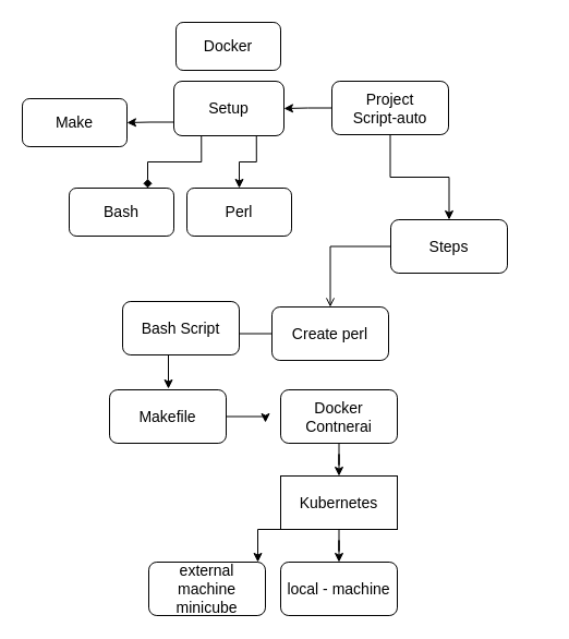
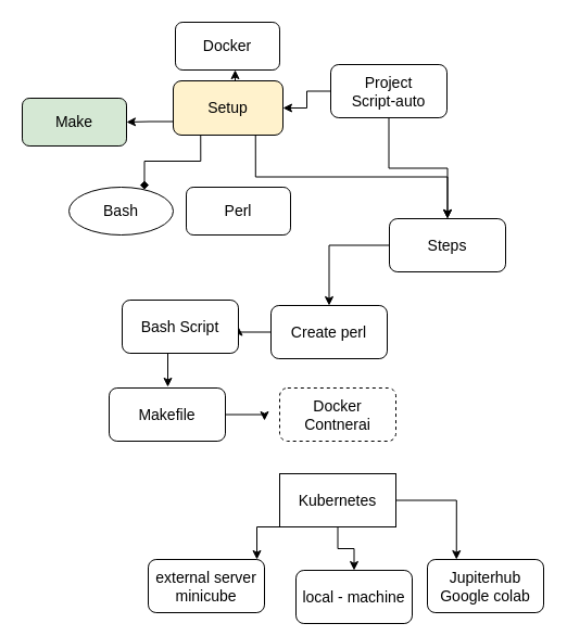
+ <mxCell id="13" style="edgeStyle=orthogonalEdgeStyle;rounded=0;orthogonalLoop=1;jettySize=auto;html=1;exitX=0.5;exitY=0;exitDx=0;exitDy=0;entryX=0.573;entryY=1;entryDx=0;entryDy=0;entryPerimeter=0;" parent="1" source="8" target="12" edge="1"><mxGeometry relative="1" as="geometry" /></mxCell>
- <mxCell id="4" value="&lt;font style=&quot;font-size: 14px;&quot;&gt;Project&lt;br&gt;Script-auto&lt;/font&gt;" style="rounded=1;whiteSpace=wrap;html=1;" parent="1" vertex="1"><mxGeometry x="304" y="74" width="107" height="49" as="geometry" /></mxCell>
+ <mxCell id="4" value="&lt;font style=&quot;font-size: 14px;&quot;&gt;Project&lt;br&gt;Script-auto&lt;/font&gt;" style="rounded=1;whiteSpace=wrap;html=1;" parent="1" vertex="1"><mxGeometry x="304" y="59" width="107" height="49" as="geometry" /></mxCell>
- <mxCell id="8" value="&lt;font style=&quot;font-size: 14px;&quot;&gt;Setup&lt;/font&gt;" style="rounded=1;whiteSpace=wrap;html=1;" parent="1" vertex="1"><mxGeometry x="159" y="74" width="101" height="50" as="geometry" /></mxCell>
+ <mxCell id="8" value="&lt;font style=&quot;font-size: 14px;&quot;&gt;Setup&lt;/font&gt;" style="rounded=1;whiteSpace=wrap;html=1;fillColor=#fff2cc;" parent="1" vertex="1"><mxGeometry x="159" y="74" width="101" height="50" as="geometry" /></mxCell>
- <mxCell id="11" value="&lt;font style=&quot;font-size: 14px;&quot;&gt;Make&lt;/font&gt;" style="rounded=1;whiteSpace=wrap;html=1;" parent="1" vertex="1"><mxGeometry x="20" y="90" width="96" height="44" as="geometry" /></mxCell>
+ <mxCell id="11" value="&lt;font style=&quot;font-size: 14px;&quot;&gt;Make&lt;/font&gt;" style="rounded=1;whiteSpace=wrap;html=1;fillColor=#d5e8d4;" parent="1" vertex="1"><mxGeometry x="20" y="90" width="96" height="44" as="geometry" /></mxCell>
- <mxCell id="5" value="" style="edgeStyle=orthogonalEdgeStyle;rounded=0;orthogonalLoop=1;jettySize=auto;html=1;exitX=0.75;exitY=1;exitDx=0;exitDy=0;" parent="1" source="8" target="9" edge="1"><mxGeometry relative="1" as="geometry" /></mxCell>
+ <mxCell id="5" value="" style="edgeStyle=orthogonalEdgeStyle;rounded=0;orthogonalLoop=1;jettySize=auto;html=1;exitX=0.75;exitY=1;exitDx=0;exitDy=0;" parent="1" source="8" target="15" edge="1"><mxGeometry relative="1" as="geometry" /></mxCell>
- <mxCell id="10" value="&lt;font style=&quot;font-size: 14px;&quot;&gt;Bash&lt;/font&gt;" style="rounded=1;whiteSpace=wrap;html=1;" parent="1" vertex="1"><mxGeometry x="63" y="172" width="96" height="44" as="geometry" /></mxCell>
+ <mxCell id="10" value="&lt;font style=&quot;font-size: 14px;&quot;&gt;Bash&lt;/font&gt;" style="ellipse;whiteSpace=wrap;html=1;" parent="1" vertex="1"><mxGeometry x="63" y="172" width="96" height="44" as="geometry" /></mxCell>
- <mxCell id="14" style="edgeStyle=orthogonalEdgeStyle;rounded=0;orthogonalLoop=1;jettySize=auto;html=1;exitX=0;exitY=0.5;exitDx=0;exitDy=0;entryX=0.5;entryY=0;entryDx=0;entryDy=0;endArrow=open;" parent="1" source="15" target="17" edge="1"><mxGeometry relative="1" as="geometry" /></mxCell>
+ <mxCell id="14" style="edgeStyle=orthogonalEdgeStyle;rounded=0;orthogonalLoop=1;jettySize=auto;html=1;exitX=0;exitY=0.5;exitDx=0;exitDy=0;entryX=0.5;entryY=0;entryDx=0;entryDy=0;" parent="1" source="15" target="17" edge="1"><mxGeometry relative="1" as="geometry" /></mxCell>
- <mxCell id="16" style="edgeStyle=orthogonalEdgeStyle;rounded=0;orthogonalLoop=1;jettySize=auto;html=1;exitX=0;exitY=0.5;exitDx=0;exitDy=0;entryX=1;entryY=0.5;entryDx=0;entryDy=0;endArrow=none;" parent="1" source="17" target="19" edge="1"><mxGeometry relative="1" as="geometry" /></mxCell>
+ <mxCell id="16" style="edgeStyle=orthogonalEdgeStyle;rounded=0;orthogonalLoop=1;jettySize=auto;html=1;exitX=0;exitY=0.5;exitDx=0;exitDy=0;entryX=1;entryY=0.5;entryDx=0;entryDy=0;" parent="1" source="17" target="19" edge="1"><mxGeometry relative="1" as="geometry" /></mxCell>
- <mxCell id="23" value="&lt;span style=&quot;font-size: 14px;&quot;&gt;Docker Contnerai&lt;/span&gt;" style="rounded=1;whiteSpace=wrap;html=1;" parent="1" vertex="1"><mxGeometry x="257" y="357" width="107" height="49" as="geometry" /></mxCell>
+ <mxCell id="23" value="&lt;span style=&quot;font-size: 14px;&quot;&gt;Docker Contnerai&lt;/span&gt;" style="rounded=1;whiteSpace=wrap;html=1;dashed=1;" parent="1" vertex="1"><mxGeometry x="257" y="357" width="107" height="49" as="geometry" /></mxCell>
- <mxCell id="22" value="" style="edgeStyle=orthogonalEdgeStyle;rounded=0;orthogonalLoop=1;jettySize=auto;html=1;" edge="1" parent="1" source="23" target="26"><mxGeometry relative="1" as="geometry" /></mxCell>
+ <mxCell id="25" style="edgeStyle=orthogonalEdgeStyle;rounded=0;orthogonalLoop=1;jettySize=auto;html=1;exitX=1;exitY=0.5;exitDx=0;exitDy=0;entryX=0.25;entryY=0;entryDx=0;entryDy=0;" edge="1" parent="1" source="26" target="29"><mxGeometry relative="1" as="geometry" /></mxCell>
- <mxCell id="27" value="&lt;span style=&quot;font-size: 14px;&quot;&gt;local - machine&lt;/span&gt;" style="rounded=1;whiteSpace=wrap;html=1;" vertex="1" parent="1"><mxGeometry x="257" y="515" width="107" height="49" as="geometry" /></mxCell>
+ <mxCell id="27" value="&lt;span style=&quot;font-size: 14px;&quot;&gt;local - machine&lt;/span&gt;" style="rounded=1;whiteSpace=wrap;html=1;" vertex="1" parent="1"><mxGeometry x="272" y="525" width="107" height="49" as="geometry" /></mxCell>
+ <mxCell id="29" value="&lt;span style=&quot;font-size: 14px;&quot;&gt;Jupiterhub&lt;br&gt;Google colab&lt;br&gt;&lt;/span&gt;" style="rounded=1;whiteSpace=wrap;html=1;" vertex="1" parent="1"><mxGeometry x="393" y="515" width="107" height="49" as="geometry" /></mxCell>
- <mxCell id="28" value="&lt;span style=&quot;font-size: 14px;&quot;&gt;external machine&lt;br&gt;minicube&lt;br&gt;&lt;/span&gt;" style="rounded=1;whiteSpace=wrap;html=1;" vertex="1" parent="1"><mxGeometry x="136" y="515" width="107" height="49" as="geometry" /></mxCell>
+ <mxCell id="28" value="&lt;span style=&quot;font-size: 14px;&quot;&gt;external server&lt;br&gt;minicube&lt;br&gt;&lt;/span&gt;" style="rounded=1;whiteSpace=wrap;html=1;" vertex="1" parent="1"><mxGeometry x="136" y="515" width="107" height="49" as="geometry" /></mxCell>
